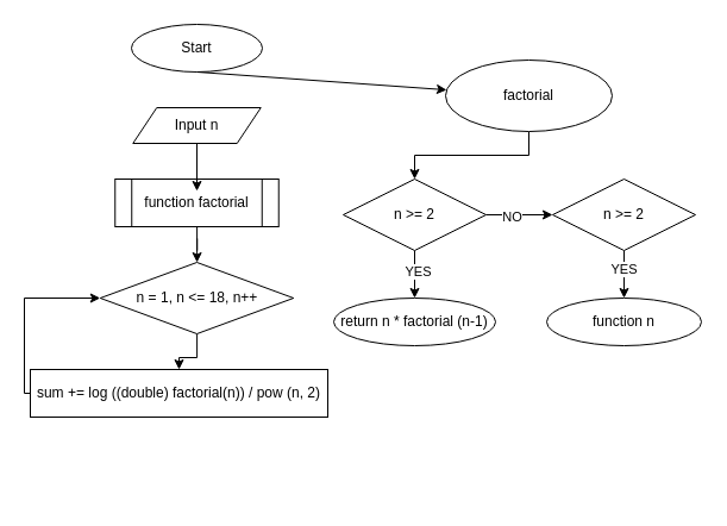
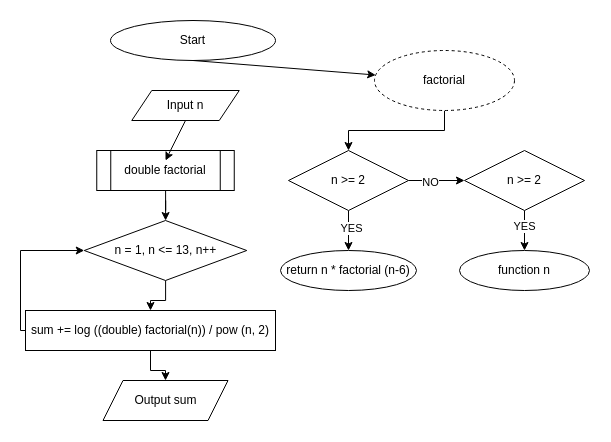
- <mxCell id="2" value="Start" style="ellipse;whiteSpace=wrap;html=1;" vertex="1" parent="1"><mxGeometry x="110" y="20" width="110" height="40" as="geometry" /></mxCell>
+ <mxCell id="2" value="Start" style="ellipse;whiteSpace=wrap;html=1;" vertex="1" parent="1"><mxGeometry x="110" y="20" width="165" height="40" as="geometry" /></mxCell>
- <mxCell id="10" value="factorial" style="ellipse;whiteSpace=wrap;html=1;" vertex="1" parent="1"><mxGeometry x="374" y="50" width="140" height="60" as="geometry" /></mxCell>
+ <mxCell id="10" value="factorial" style="ellipse;whiteSpace=wrap;html=1;dashed=1;" vertex="1" parent="1"><mxGeometry x="374" y="50" width="140" height="60" as="geometry" /></mxCell>
- <mxCell id="3" value="Input n" style="shape=parallelogram;perimeter=parallelogramPerimeter;whiteSpace=wrap;html=1;fixedSize=1;" vertex="1" parent="1"><mxGeometry x="111.25" y="90" width="107.5" height="30" as="geometry" /></mxCell>
+ <mxCell id="3" value="Input n" style="shape=parallelogram;perimeter=parallelogramPerimeter;whiteSpace=wrap;html=1;fixedSize=1;" vertex="1" parent="1"><mxGeometry x="131.25" y="90" width="107.5" height="30" as="geometry" /></mxCell>
- <mxCell id="6" value="function factorial" style="shape=process;whiteSpace=wrap;html=1;backgroundOutline=1;" vertex="1" parent="1"><mxGeometry x="96.25" y="150" width="137.5" height="40" as="geometry" /></mxCell>
+ <mxCell id="6" value="double factorial" style="shape=process;whiteSpace=wrap;html=1;backgroundOutline=1;" vertex="1" parent="1"><mxGeometry x="96.25" y="150" width="137.5" height="40" as="geometry" /></mxCell>
- <mxCell id="18" value="n = 1, n &amp;lt;= 18, n++" style="rhombus;whiteSpace=wrap;html=1;" vertex="1" parent="1"><mxGeometry x="83.75" y="220" width="162.5" height="60" as="geometry" /></mxCell>
+ <mxCell id="18" value="n = 1, n &amp;lt;= 13, n++" style="rhombus;whiteSpace=wrap;html=1;" vertex="1" parent="1"><mxGeometry x="83.75" y="220" width="162.5" height="60" as="geometry" /></mxCell>
- <mxCell id="16" value="return n * factorial (n-1)" style="ellipse;whiteSpace=wrap;html=1;" vertex="1" parent="1"><mxGeometry x="280" y="250" width="136" height="40" as="geometry" /></mxCell>
+ <mxCell id="16" value="return n * factorial (n-6)" style="ellipse;whiteSpace=wrap;html=1;" vertex="1" parent="1"><mxGeometry x="280" y="250" width="136" height="40" as="geometry" /></mxCell>
+ <mxCell id="19" value="" style="edgeStyle=orthogonalEdgeStyle;rounded=0;orthogonalLoop=1;jettySize=auto;html=1;" edge="1" parent="1" source="20" target="4"><mxGeometry relative="1" as="geometry" /></mxCell>
+ <mxCell id="4" value="Output sum" style="shape=parallelogram;perimeter=parallelogramPerimeter;whiteSpace=wrap;html=1;fixedSize=1;" vertex="1" parent="1"><mxGeometry x="102.5" y="380" width="125" height="40" as="geometry" /></mxCell>
